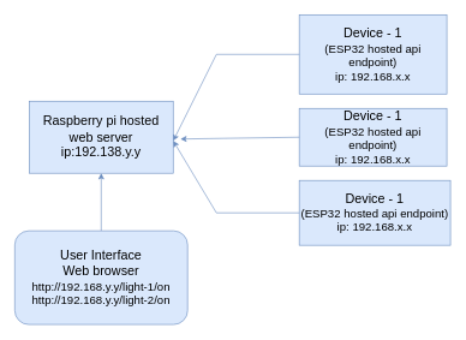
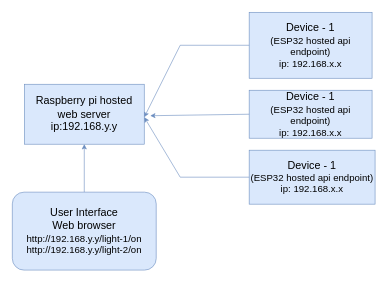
- <mxCell id="2" value="&lt;font style=&quot;font-size: 18px;&quot;&gt;Raspberry pi hosted web server&lt;/font&gt;&lt;div&gt;&lt;font style=&quot;font-size: 18px;&quot;&gt;ip:192.138.y.y&lt;/font&gt;&lt;/div&gt;" style="rounded=0;whiteSpace=wrap;html=1;fillColor=#dae8fc;strokeColor=#6c8ebf;" vertex="1" parent="1"><mxGeometry x="40" y="140" width="200" height="100" as="geometry" /></mxCell>
+ <mxCell id="2" value="&lt;font style=&quot;font-size: 18px;&quot;&gt;Raspberry pi hosted web server&lt;/font&gt;&lt;div&gt;&lt;font style=&quot;font-size: 18px;&quot;&gt;ip:192.168.y.y&lt;/font&gt;&lt;/div&gt;" style="rounded=0;whiteSpace=wrap;html=1;fillColor=#dae8fc;strokeColor=#6c8ebf;" vertex="1" parent="1"><mxGeometry x="40" y="140" width="200" height="100" as="geometry" /></mxCell>
